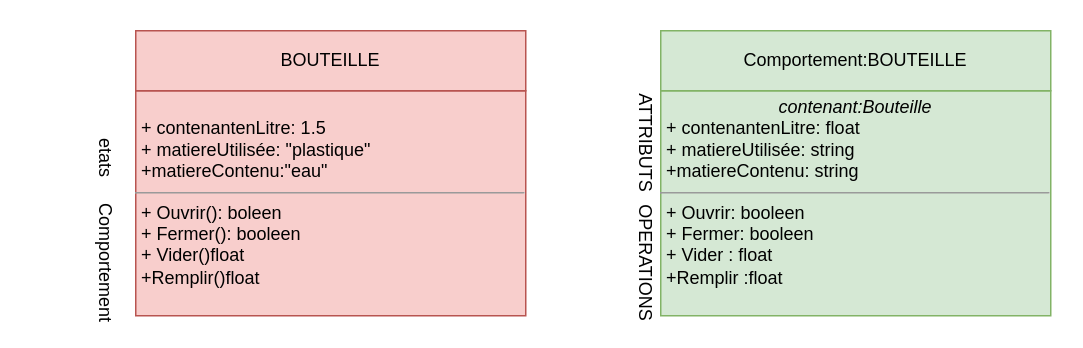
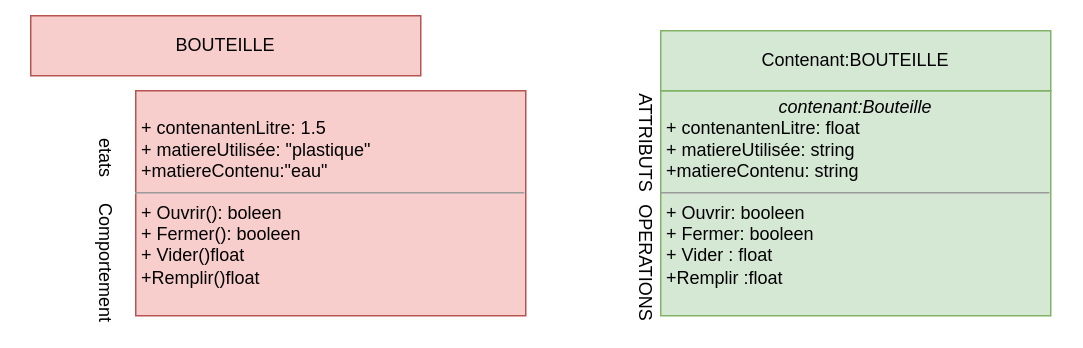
- <mxCell id="8" value="BOUTEILLE" style="rounded=0;whiteSpace=wrap;html=1;fillColor=#f8cecc;strokeColor=#b85450;" vertex="1" parent="1"><mxGeometry x="90" y="20" width="260" height="40" as="geometry" /></mxCell>
+ <mxCell id="8" value="BOUTEILLE" style="rounded=0;whiteSpace=wrap;html=1;fillColor=#f8cecc;strokeColor=#b85450;" vertex="1" parent="1"><mxGeometry x="20" y="10" width="260" height="40" as="geometry" /></mxCell>
- <mxCell id="9" value="Comportement:BOUTEILLE" style="rounded=0;whiteSpace=wrap;html=1;fillColor=#d5e8d4;strokeColor=#82b366;" vertex="1" parent="1"><mxGeometry x="440" y="20" width="260" height="40" as="geometry" /></mxCell>
+ <mxCell id="9" value="Contenant:BOUTEILLE" style="rounded=0;whiteSpace=wrap;html=1;fillColor=#d5e8d4;strokeColor=#82b366;" vertex="1" parent="1"><mxGeometry x="440" y="20" width="260" height="40" as="geometry" /></mxCell>
